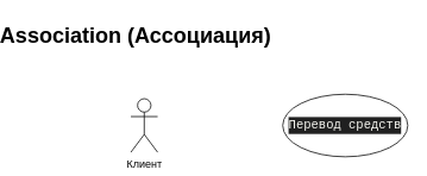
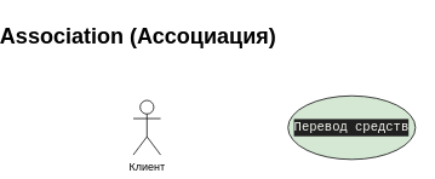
- <mxCell id="4" value="&lt;div style=&quot;color: rgb(248, 248, 242); background-color: rgb(32, 32, 32); font-family: Consolas, &amp;quot;Courier New&amp;quot;, monospace; font-size: 14px; line-height: 19px;&quot;&gt;Перевод средств&lt;/div&gt;" style="ellipse;whiteSpace=wrap;html=1;" vertex="1" parent="1"><mxGeometry x="270" y="105" width="140" height="70" as="geometry" /></mxCell>
+ <mxCell id="4" value="&lt;div style=&quot;color: rgb(248, 248, 242); background-color: rgb(32, 32, 32); font-family: Consolas, &amp;quot;Courier New&amp;quot;, monospace; font-size: 14px; line-height: 19px;&quot;&gt;Перевод средств&lt;/div&gt;" style="ellipse;whiteSpace=wrap;html=1;fillColor=#d5e8d4;" vertex="1" parent="1"><mxGeometry x="270" y="105" width="140" height="70" as="geometry" /></mxCell>
